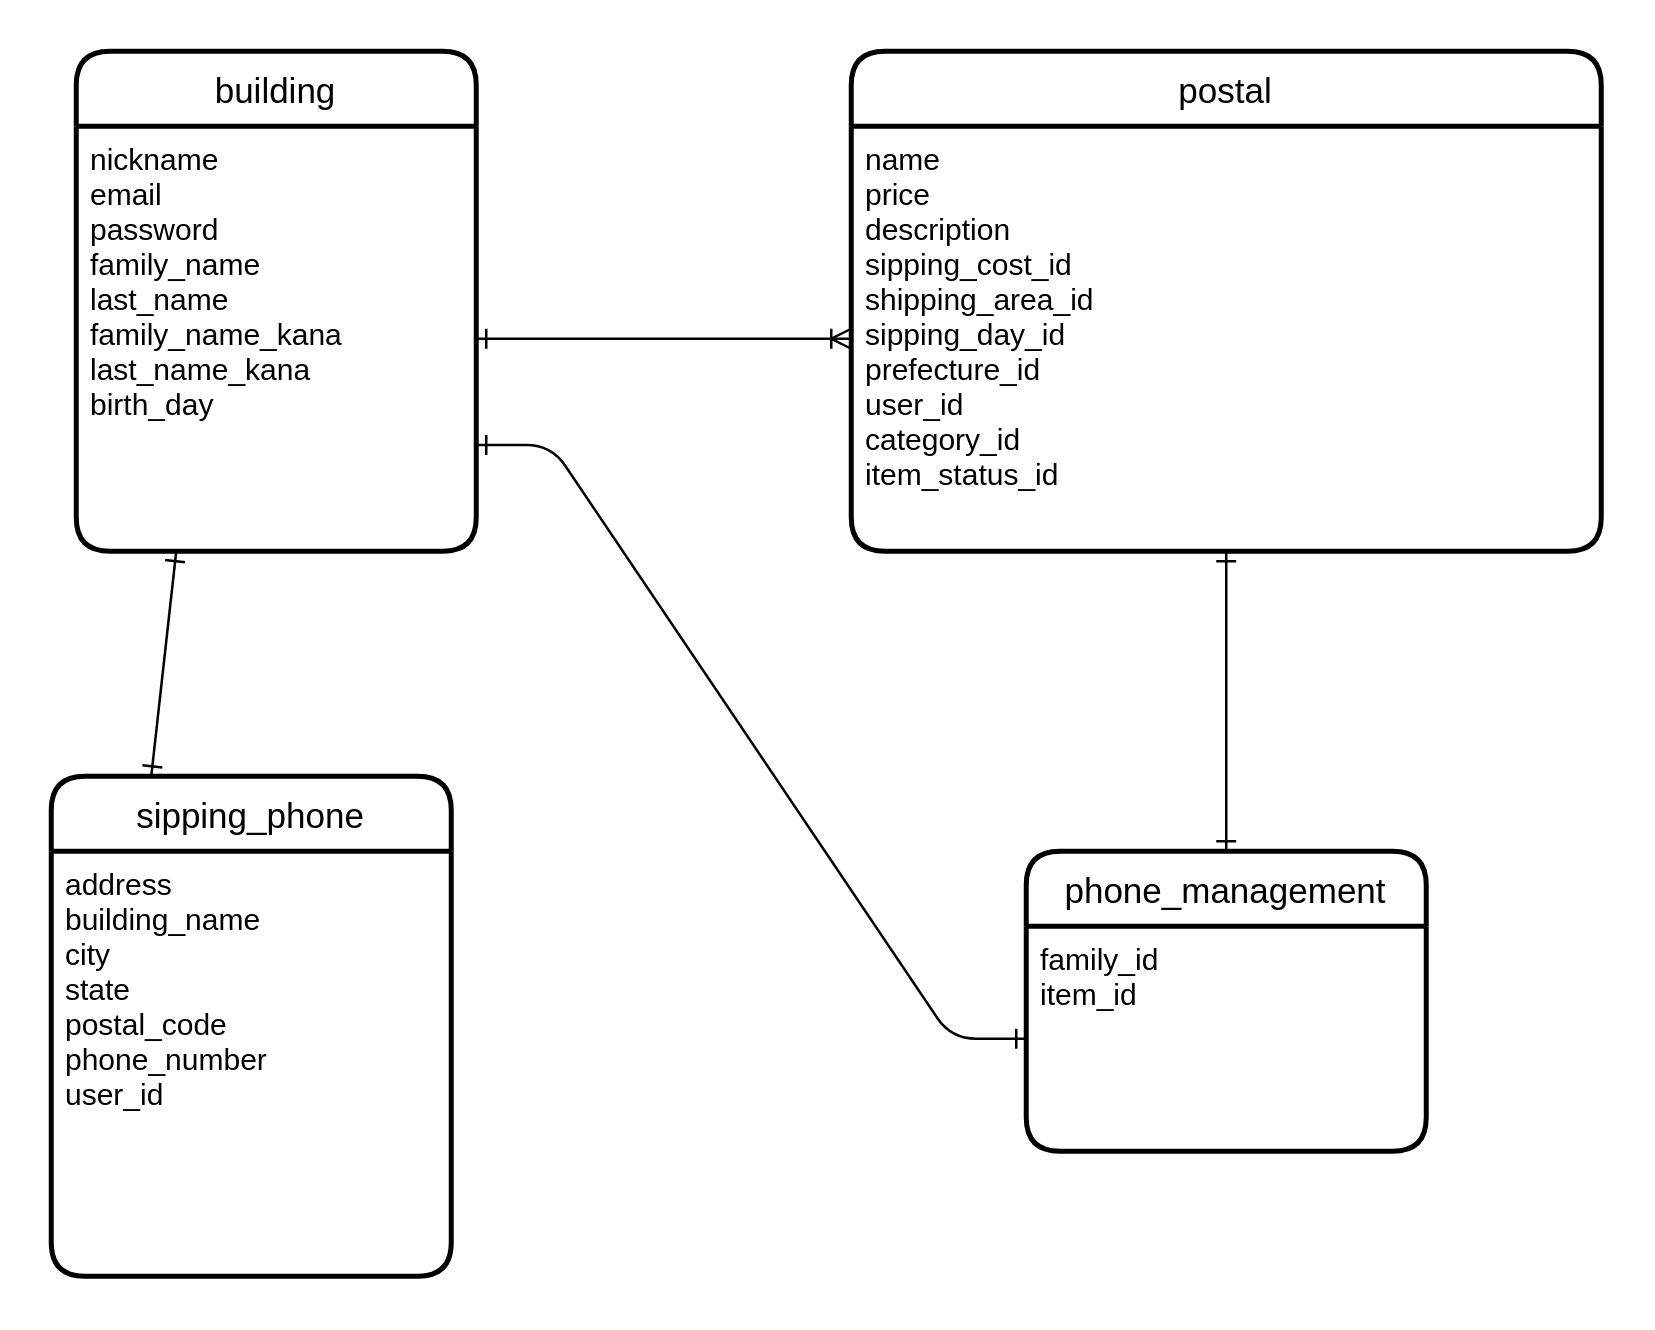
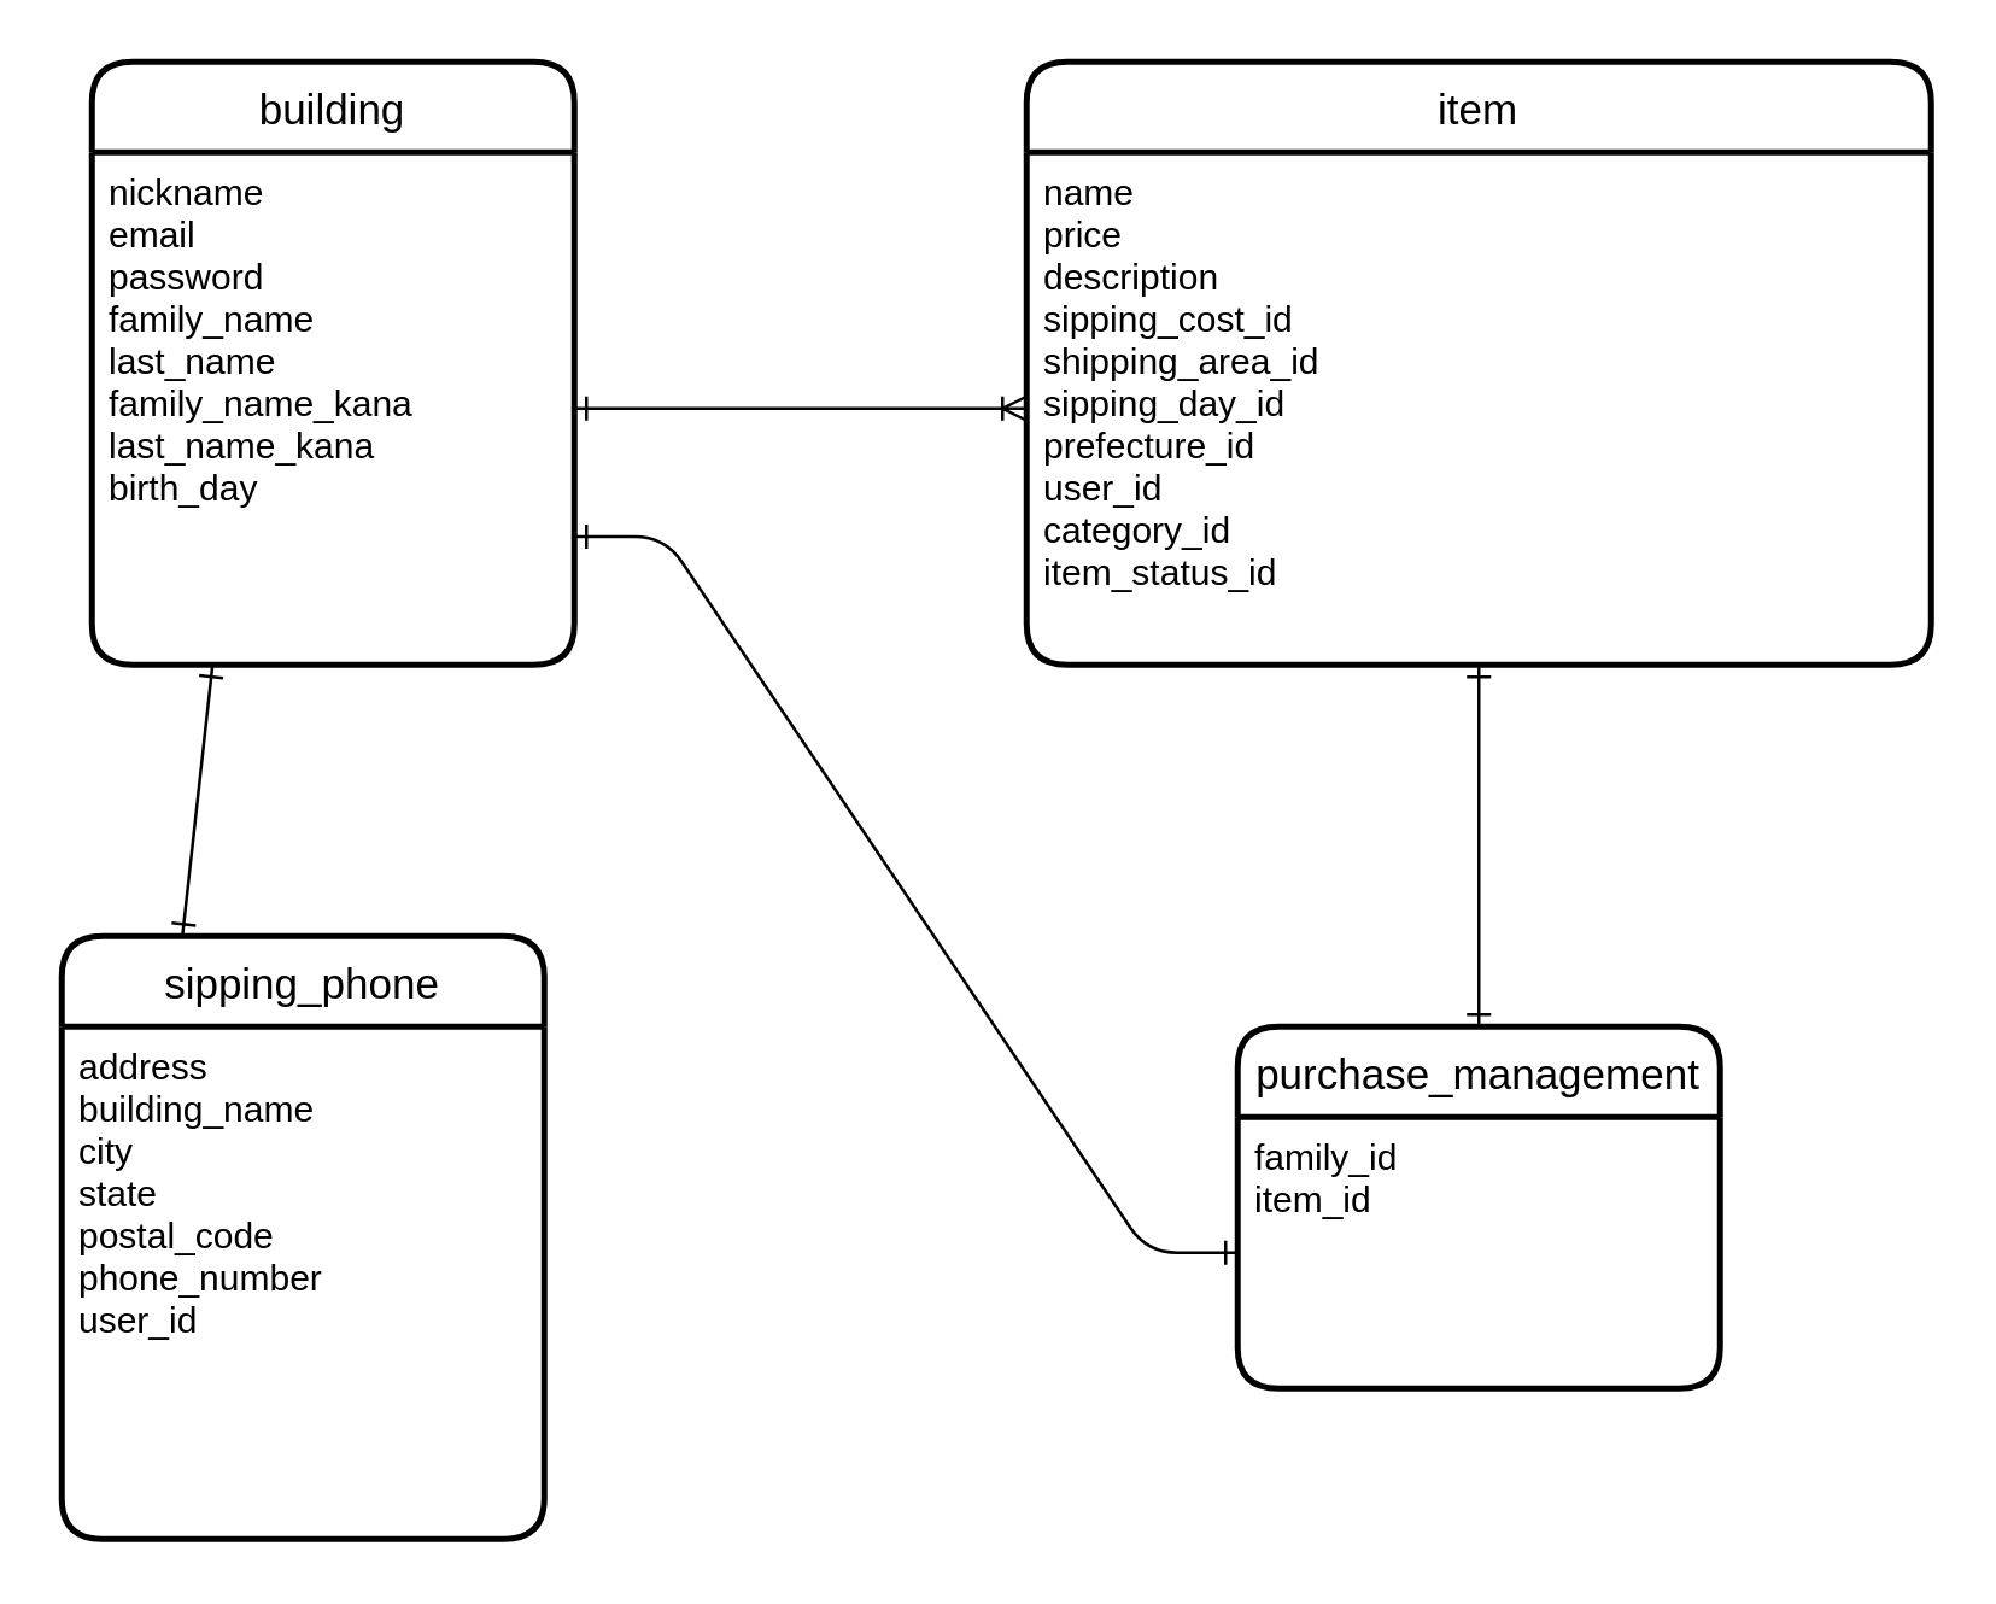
- <mxCell id="4" value="postal" style="swimlane;childLayout=stackLayout;horizontal=1;startSize=30;horizontalStack=0;rounded=1;fontSize=14;fontStyle=0;strokeWidth=2;resizeParent=0;resizeLast=1;shadow=0;dashed=0;align=center;" vertex="1" parent="1"><mxGeometry x="340" y="20" width="300" height="200" as="geometry" /></mxCell>
+ <mxCell id="4" value="item" style="swimlane;childLayout=stackLayout;horizontal=1;startSize=30;horizontalStack=0;rounded=1;fontSize=14;fontStyle=0;strokeWidth=2;resizeParent=0;resizeLast=1;shadow=0;dashed=0;align=center;" vertex="1" parent="1"><mxGeometry x="340" y="20" width="300" height="200" as="geometry" /></mxCell>
- <mxCell id="9" value="phone_management" style="swimlane;childLayout=stackLayout;horizontal=1;startSize=30;horizontalStack=0;rounded=1;fontSize=14;fontStyle=0;strokeWidth=2;resizeParent=0;resizeLast=1;shadow=0;dashed=0;align=center;" vertex="1" parent="1"><mxGeometry x="410" y="340" width="160" height="120" as="geometry" /></mxCell>
+ <mxCell id="9" value="purchase_management" style="swimlane;childLayout=stackLayout;horizontal=1;startSize=30;horizontalStack=0;rounded=1;fontSize=14;fontStyle=0;strokeWidth=2;resizeParent=0;resizeLast=1;shadow=0;dashed=0;align=center;" vertex="1" parent="1"><mxGeometry x="410" y="340" width="160" height="120" as="geometry" /></mxCell>
